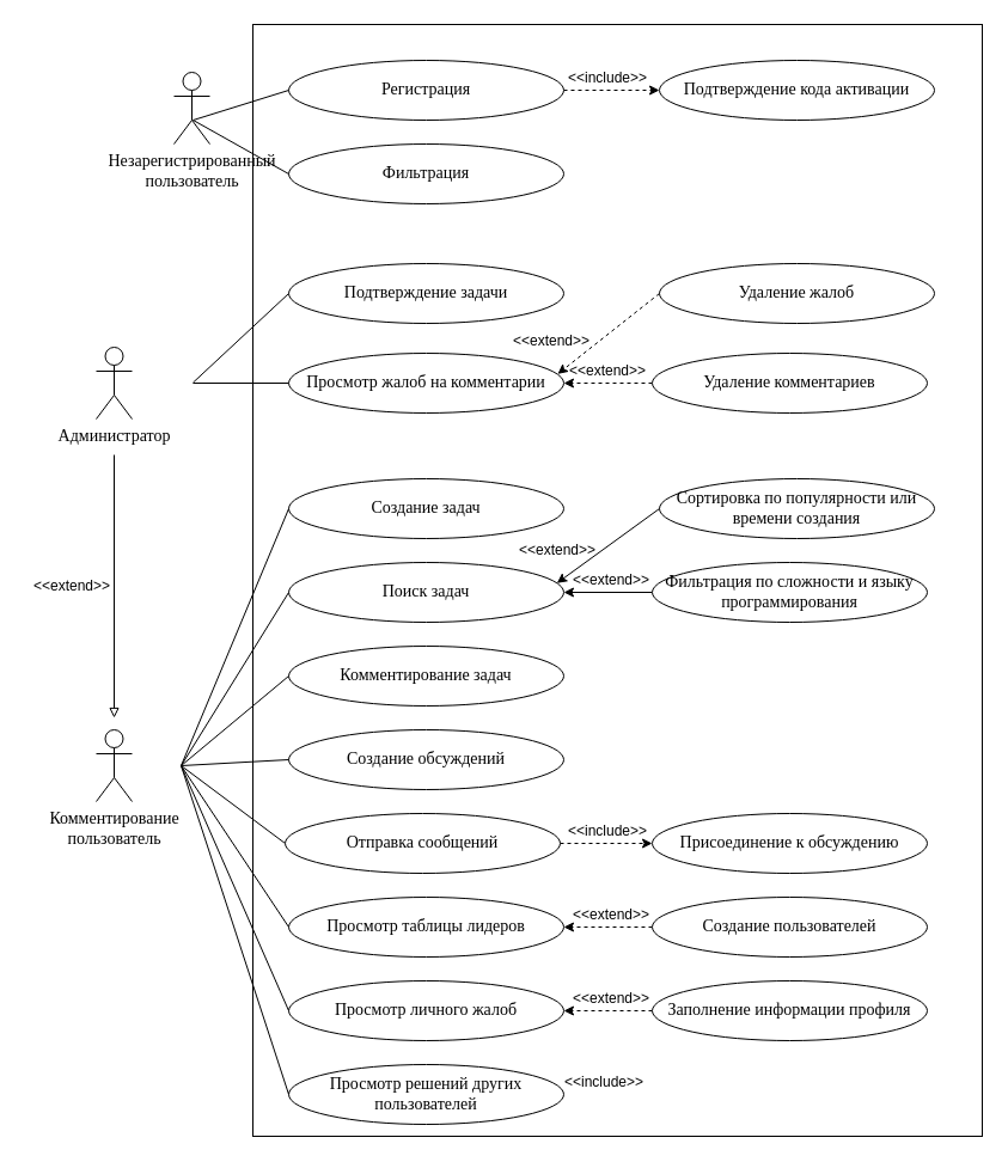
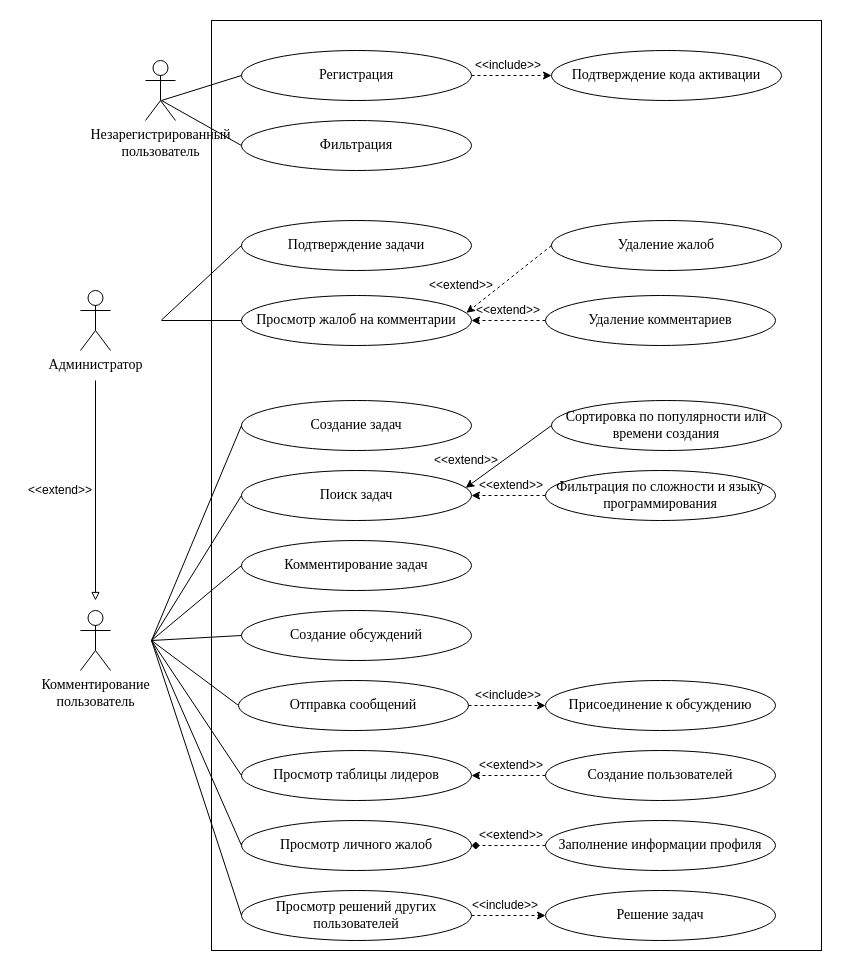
- <mxCell id="25" style="edgeStyle=orthogonalEdgeStyle;rounded=0;orthogonalLoop=1;jettySize=auto;html=1;exitX=0;exitY=0.5;exitDx=0;exitDy=0;entryX=1;entryY=0.5;entryDx=0;entryDy=0;dashed=0;" parent="1" source="26" target="23" edge="1"><mxGeometry relative="1" as="geometry" /></mxCell>
+ <mxCell id="25" style="edgeStyle=orthogonalEdgeStyle;rounded=0;orthogonalLoop=1;jettySize=auto;html=1;exitX=0;exitY=0.5;exitDx=0;exitDy=0;entryX=1;entryY=0.5;entryDx=0;entryDy=0;dashed=1;" parent="1" source="26" target="23" edge="1"><mxGeometry relative="1" as="geometry" /></mxCell>
- <mxCell id="47" style="edgeStyle=orthogonalEdgeStyle;rounded=0;orthogonalLoop=1;jettySize=auto;html=1;exitX=0;exitY=0.5;exitDx=0;exitDy=0;entryX=1;entryY=0.5;entryDx=0;entryDy=0;dashed=1;" parent="1" source="48" target="36" edge="1"><mxGeometry relative="1" as="geometry" /></mxCell>
+ <mxCell id="47" style="edgeStyle=orthogonalEdgeStyle;rounded=0;orthogonalLoop=1;jettySize=auto;html=1;exitX=0;exitY=0.5;exitDx=0;exitDy=0;entryX=1;entryY=0.5;entryDx=0;entryDy=0;dashed=1;endArrow=diamond;" parent="1" source="48" target="36" edge="1"><mxGeometry relative="1" as="geometry" /></mxCell>
+ <mxCell id="37" style="edgeStyle=orthogonalEdgeStyle;rounded=0;orthogonalLoop=1;jettySize=auto;html=1;exitX=1;exitY=0.5;exitDx=0;exitDy=0;entryX=0;entryY=0.5;entryDx=0;entryDy=0;dashed=1;" edge="1" parent="1" source="38" target="57"><mxGeometry relative="1" as="geometry" /></mxCell>
+ <mxCell id="57" value="&lt;font face=&quot;Times New Roman&quot;&gt;&lt;span style=&quot;font-size: 14px;&quot;&gt;Решение задач&lt;/span&gt;&lt;/font&gt;" style="ellipse;whiteSpace=wrap;html=1;" vertex="1" parent="1"><mxGeometry x="545" y="890" width="230" height="50" as="geometry" /></mxCell>
